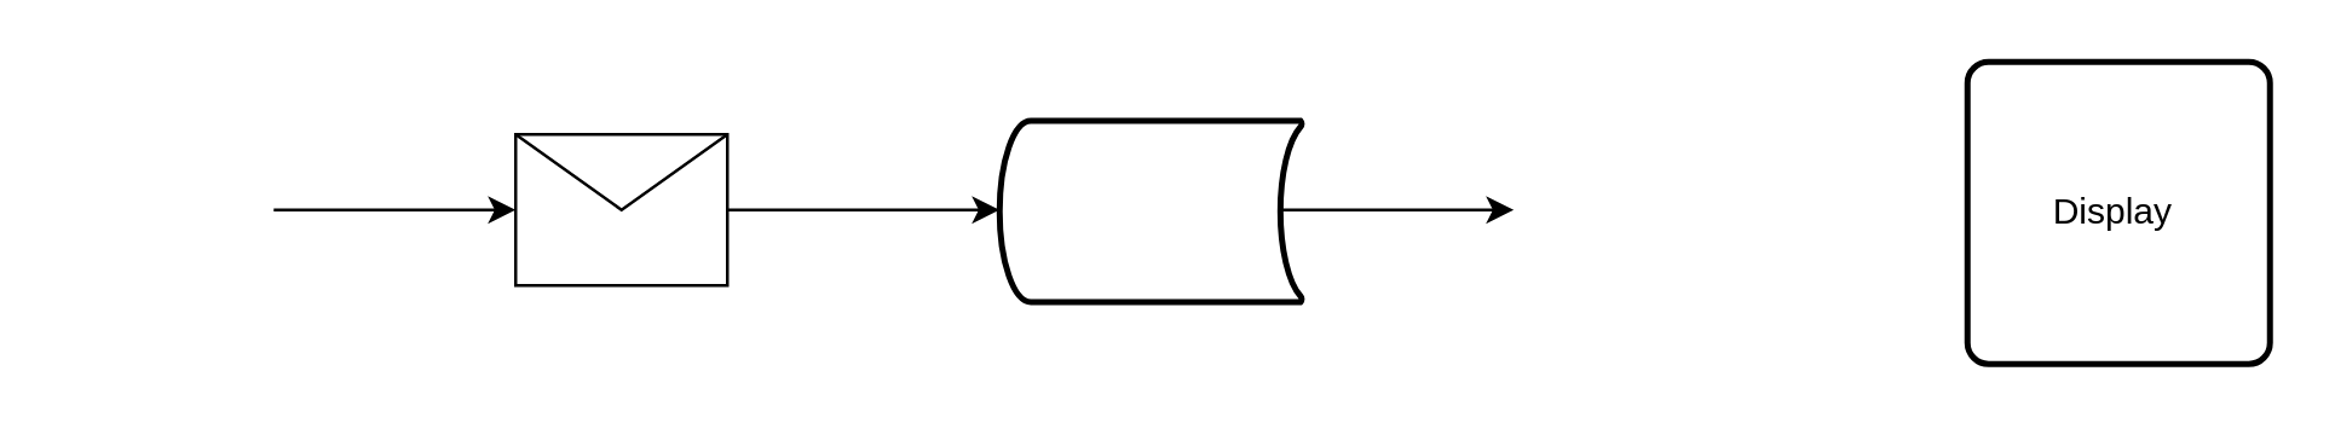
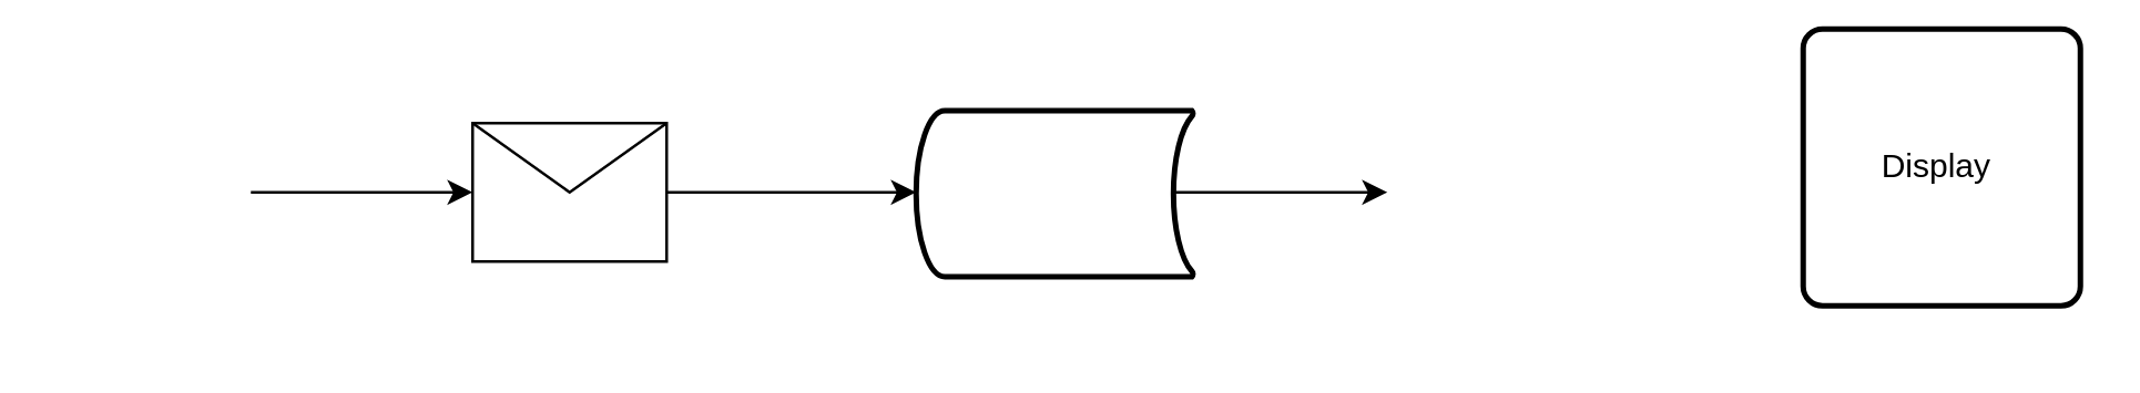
- <mxCell id="9" value="Display&amp;nbsp;" style="rounded=1;whiteSpace=wrap;html=1;absoluteArcSize=1;arcSize=14;strokeWidth=2;" vertex="1" parent="1"><mxGeometry x="650" y="20" width="100" height="100" as="geometry" /></mxCell>
+ <mxCell id="9" value="Display&amp;nbsp;" style="rounded=1;whiteSpace=wrap;html=1;absoluteArcSize=1;arcSize=14;strokeWidth=2;" vertex="1" parent="1"><mxGeometry x="650" y="10" width="100" height="100" as="geometry" /></mxCell>
